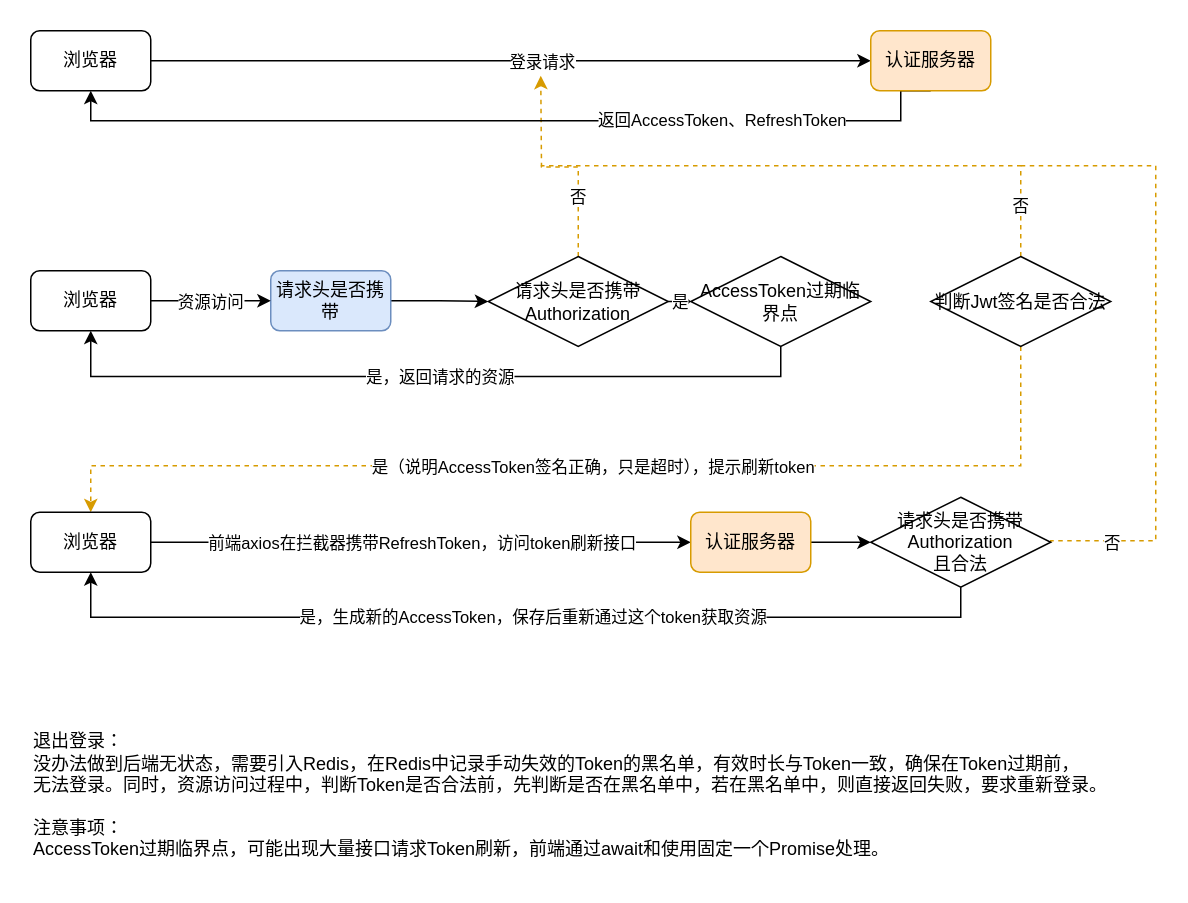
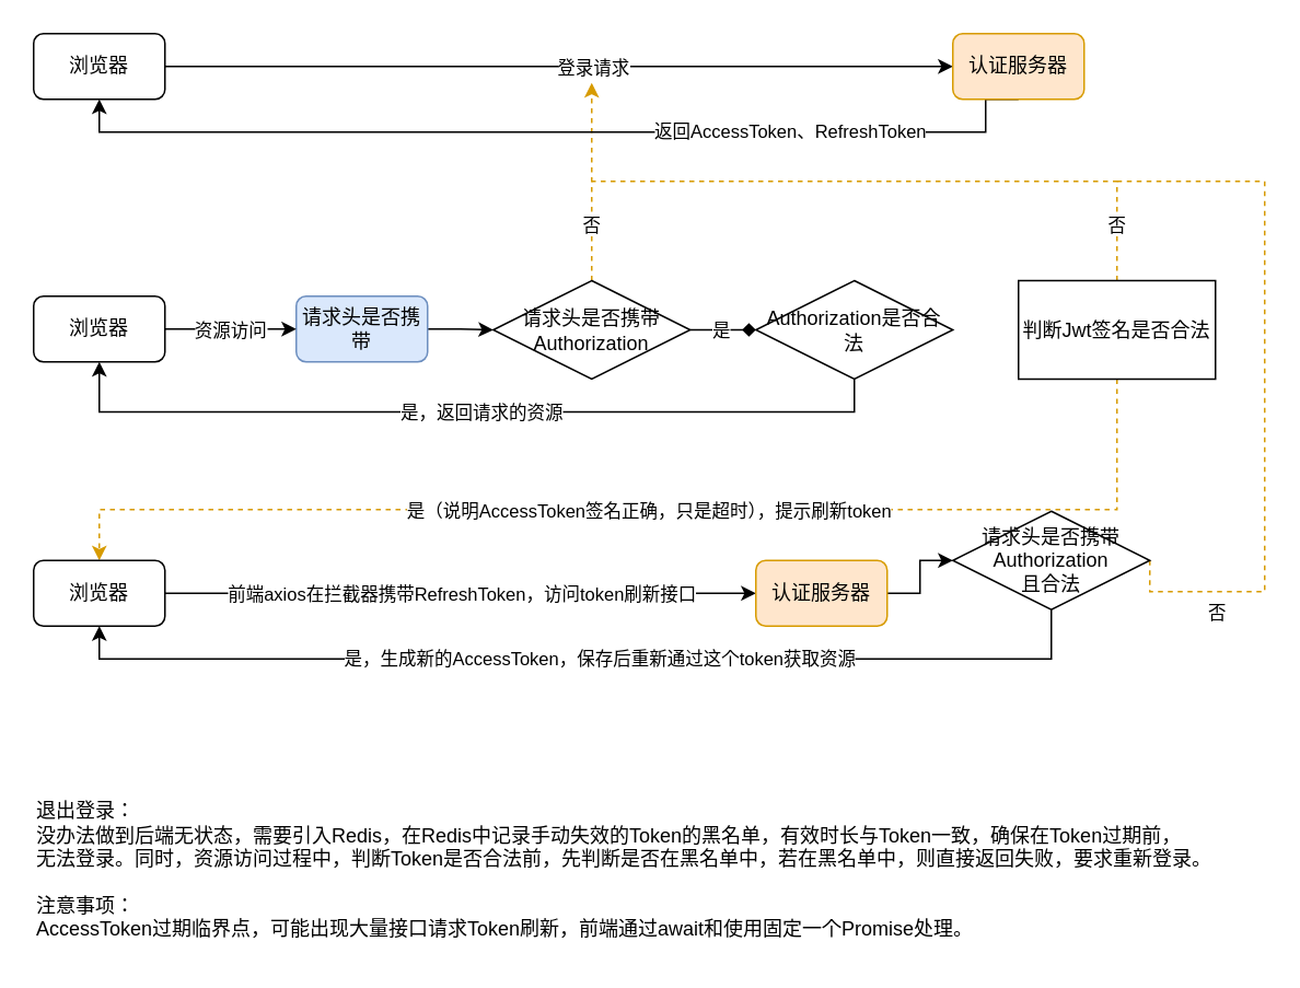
- <mxCell id="11" value="请求头是否携带&lt;br&gt;Authorization" style="rhombus;whiteSpace=wrap;html=1;" parent="1" vertex="1"><mxGeometry x="325" y="170.5" width="120" height="60" as="geometry" /></mxCell>
+ <mxCell id="11" value="请求头是否携带&lt;br&gt;Authorization" style="rhombus;whiteSpace=wrap;html=1;" parent="1" vertex="1"><mxGeometry x="300" y="170.5" width="120" height="60" as="geometry" /></mxCell>
- <mxCell id="14" value="AccessToken过期临界点" style="rhombus;whiteSpace=wrap;html=1;" parent="1" vertex="1"><mxGeometry x="460" y="170.5" width="120" height="60" as="geometry" /></mxCell>
+ <mxCell id="14" value="Authorization是否合法" style="rhombus;whiteSpace=wrap;html=1;" parent="1" vertex="1"><mxGeometry x="460" y="170.5" width="120" height="60" as="geometry" /></mxCell>
- <mxCell id="25" value="判断Jwt签名是否合法" style="rhombus;whiteSpace=wrap;html=1;" parent="1" vertex="1"><mxGeometry x="620" y="170.5" width="120" height="60" as="geometry" /></mxCell>
+ <mxCell id="25" value="判断Jwt签名是否合法" style="whiteSpace=wrap;html=1;rounded=0;" parent="1" vertex="1"><mxGeometry x="620" y="170.5" width="120" height="60" as="geometry" /></mxCell>
- <mxCell id="35" value="请求头是否携带&lt;br&gt;Authorization&lt;br&gt;且合法" style="rhombus;whiteSpace=wrap;html=1;" parent="1" vertex="1"><mxGeometry x="580" y="331" width="120" height="60" as="geometry" /></mxCell>
+ <mxCell id="35" value="请求头是否携带&lt;br&gt;Authorization&lt;br&gt;且合法" style="rhombus;whiteSpace=wrap;html=1;" parent="1" vertex="1"><mxGeometry x="580" y="311" width="120" height="60" as="geometry" /></mxCell>
